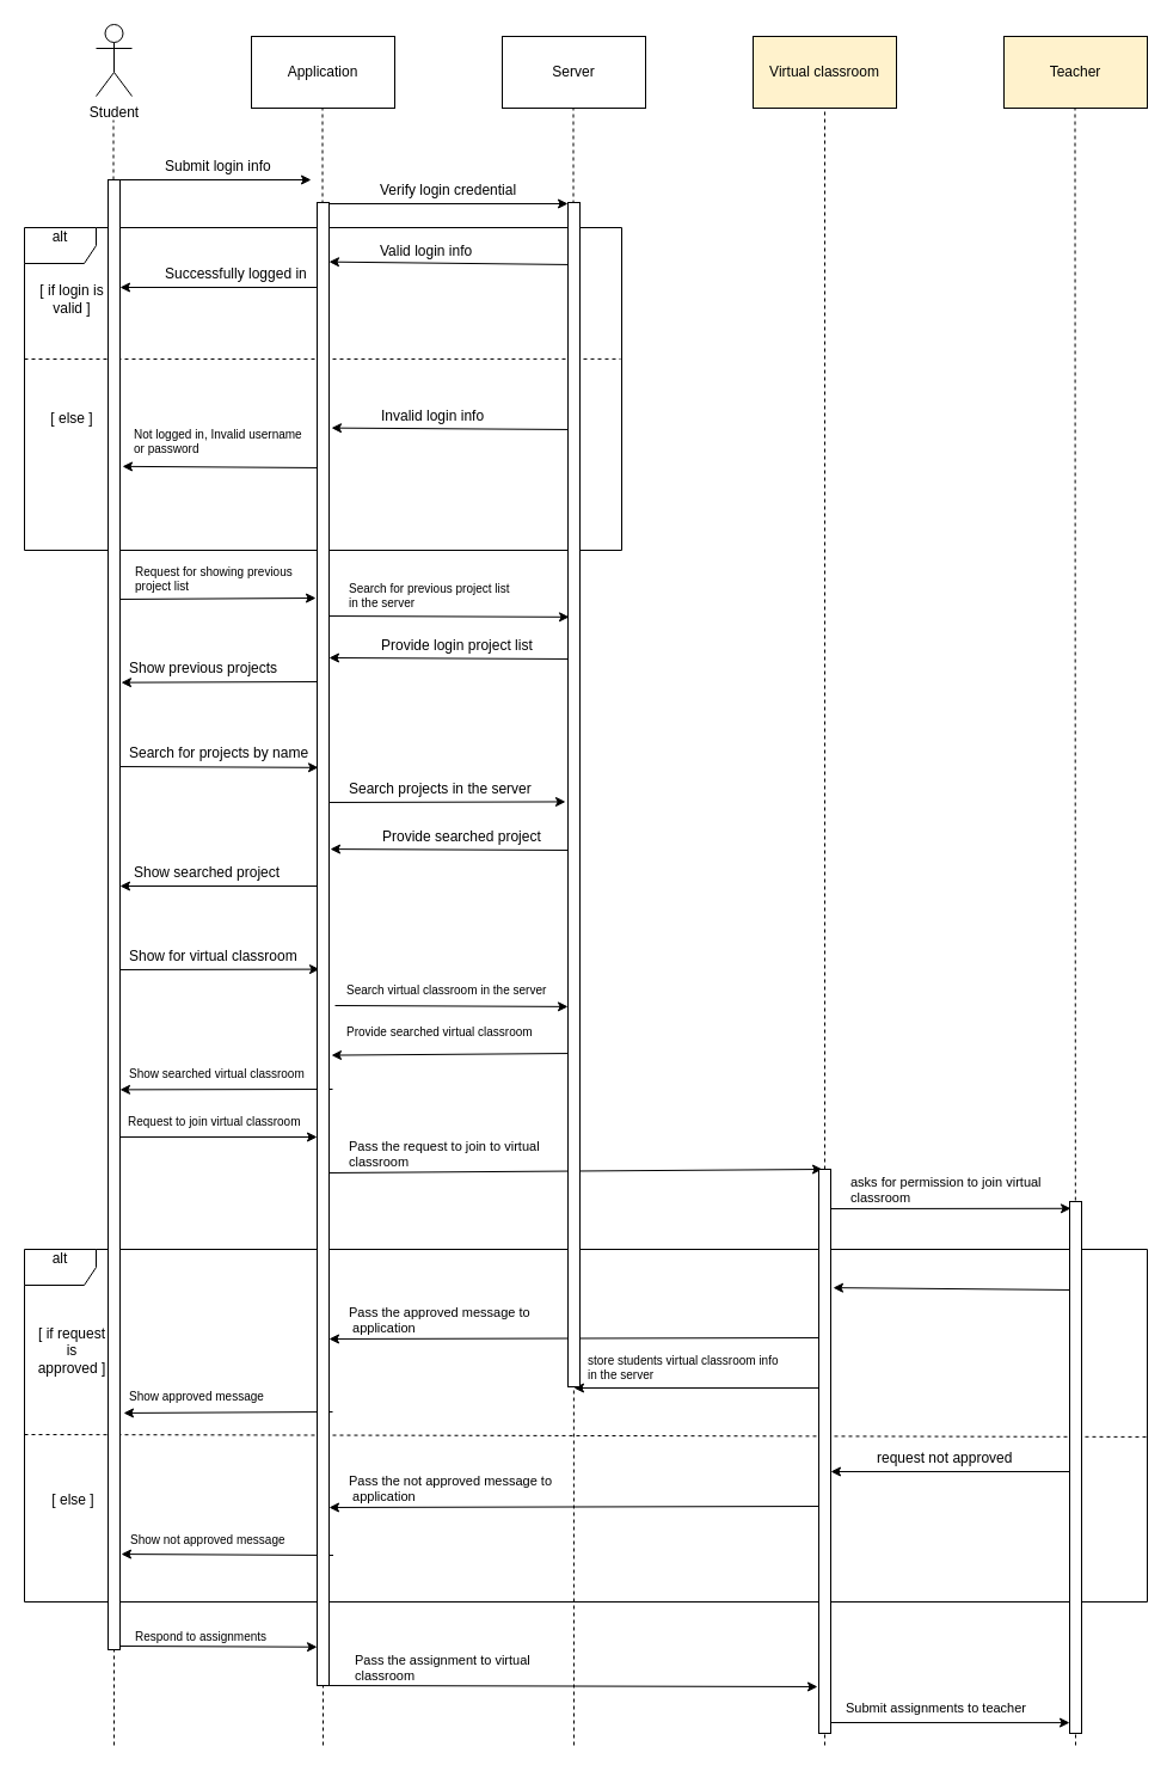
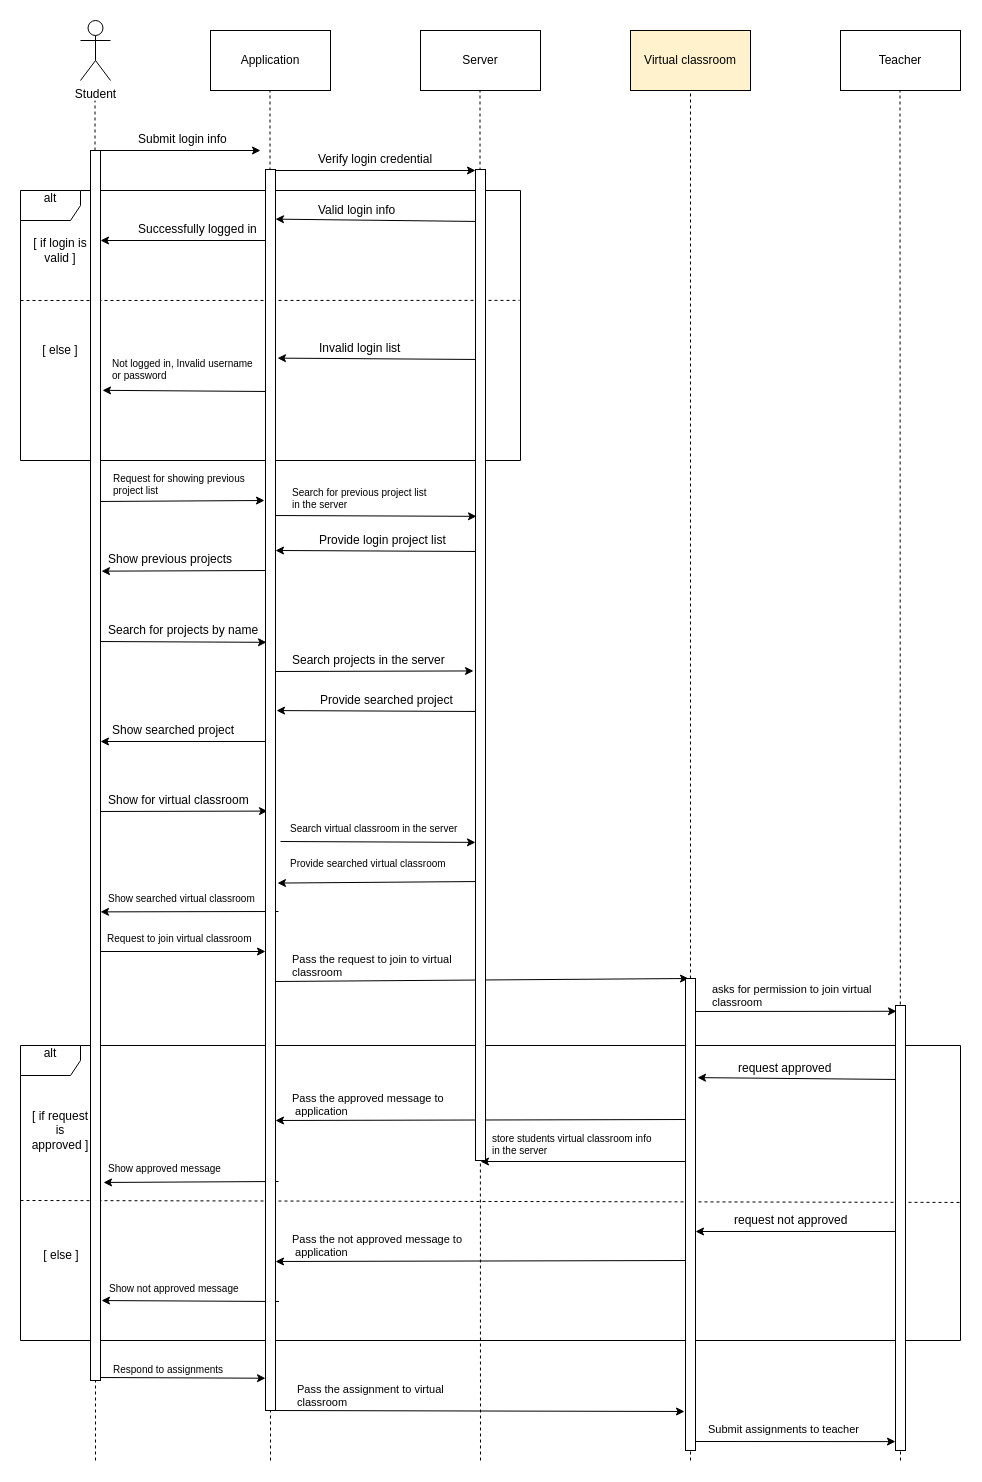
- <mxCell id="6" value="&lt;br&gt;&lt;div&gt;Teacher&lt;/div&gt;&lt;div&gt;&lt;br&gt;&lt;/div&gt;" style="rounded=0;whiteSpace=wrap;html=1;fillColor=#fff2cc;" parent="1" vertex="1"><mxGeometry x="840" y="30" width="120" height="60" as="geometry" /></mxCell>
+ <mxCell id="6" value="&lt;br&gt;&lt;div&gt;Teacher&lt;/div&gt;&lt;div&gt;&lt;br&gt;&lt;/div&gt;" style="rounded=0;whiteSpace=wrap;html=1;" parent="1" vertex="1"><mxGeometry x="840" y="30" width="120" height="60" as="geometry" /></mxCell>
- <mxCell id="25" value="Invalid login info" style="text;html=1;resizable=0;points=[];autosize=1;align=left;verticalAlign=top;spacingTop=-4;" parent="1" vertex="1"><mxGeometry x="317" y="338" width="100" height="20" as="geometry" /></mxCell>
+ <mxCell id="25" value="Invalid login list" style="text;html=1;resizable=0;points=[];autosize=1;align=left;verticalAlign=top;spacingTop=-4;" parent="1" vertex="1"><mxGeometry x="317" y="338" width="100" height="20" as="geometry" /></mxCell>
+ <mxCell id="63" value="request approved" style="text;html=1;resizable=0;points=[];autosize=1;align=left;verticalAlign=top;spacingTop=-4;" parent="1" vertex="1"><mxGeometry x="736" y="1058" width="110" height="20" as="geometry" /></mxCell>
